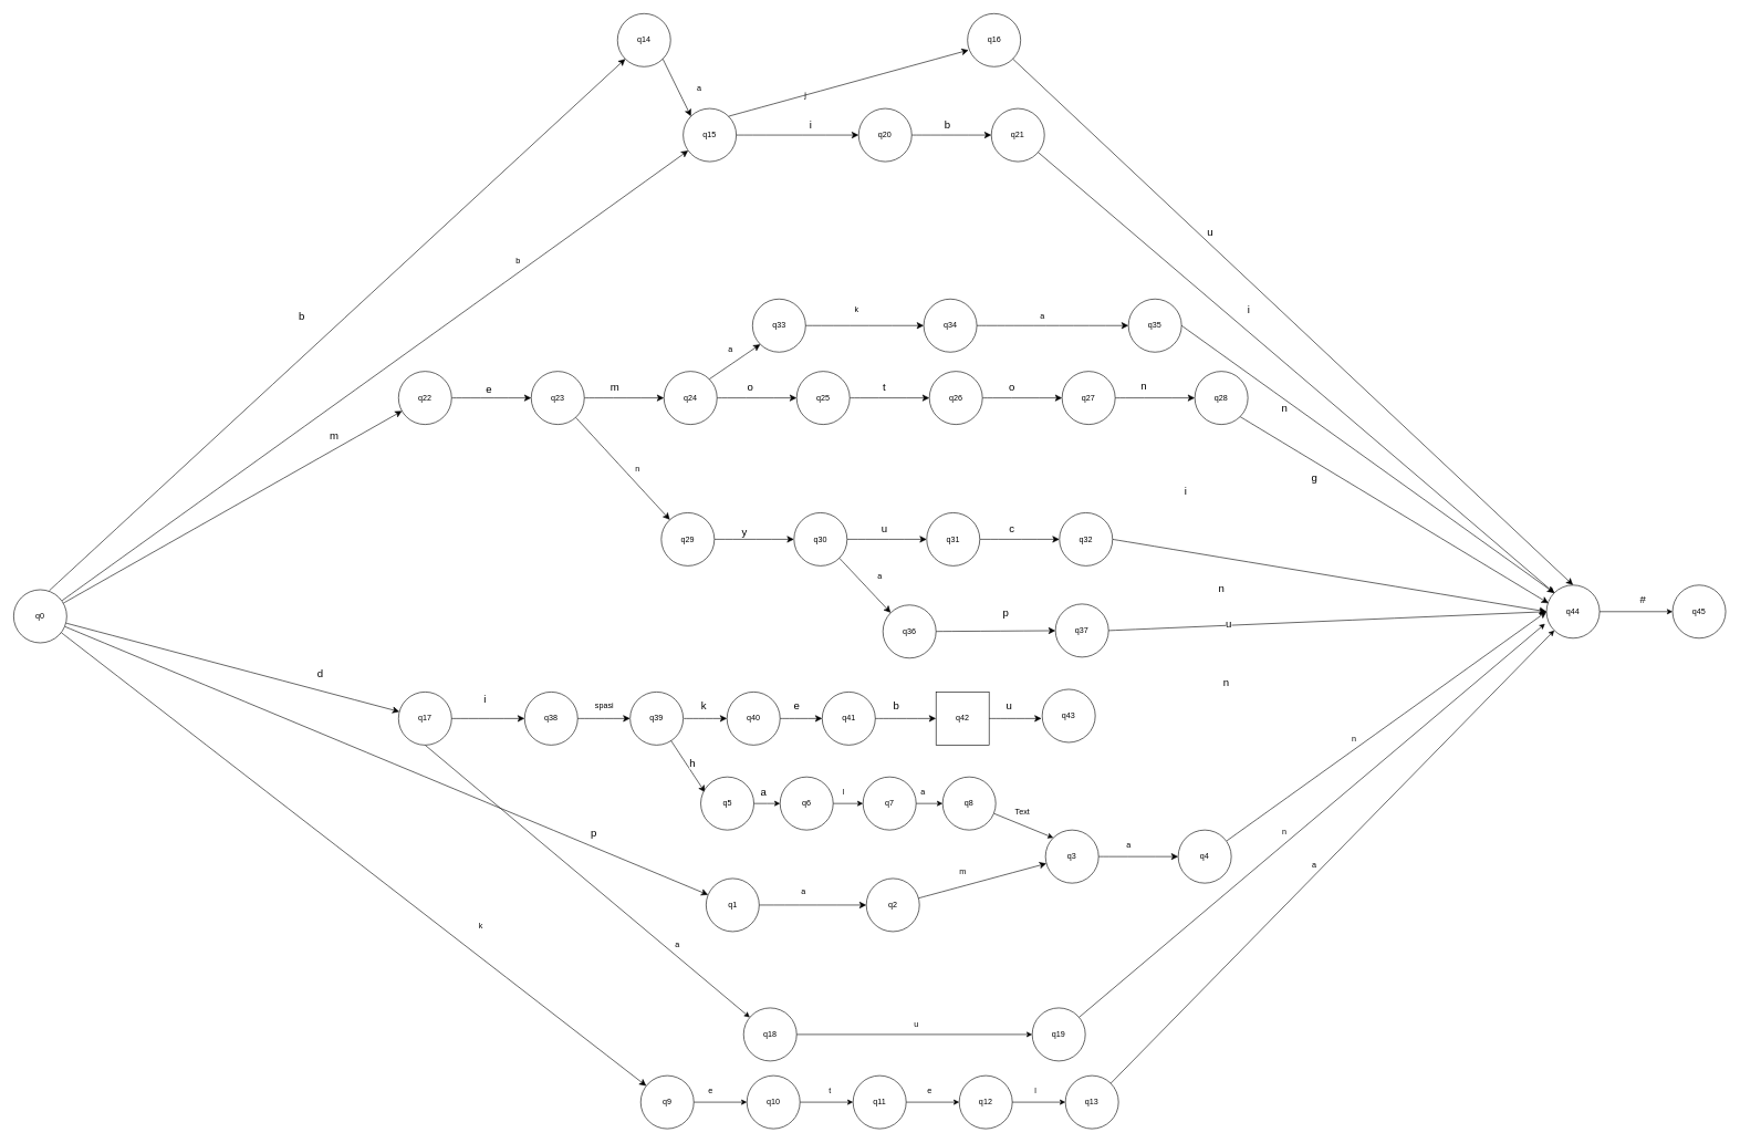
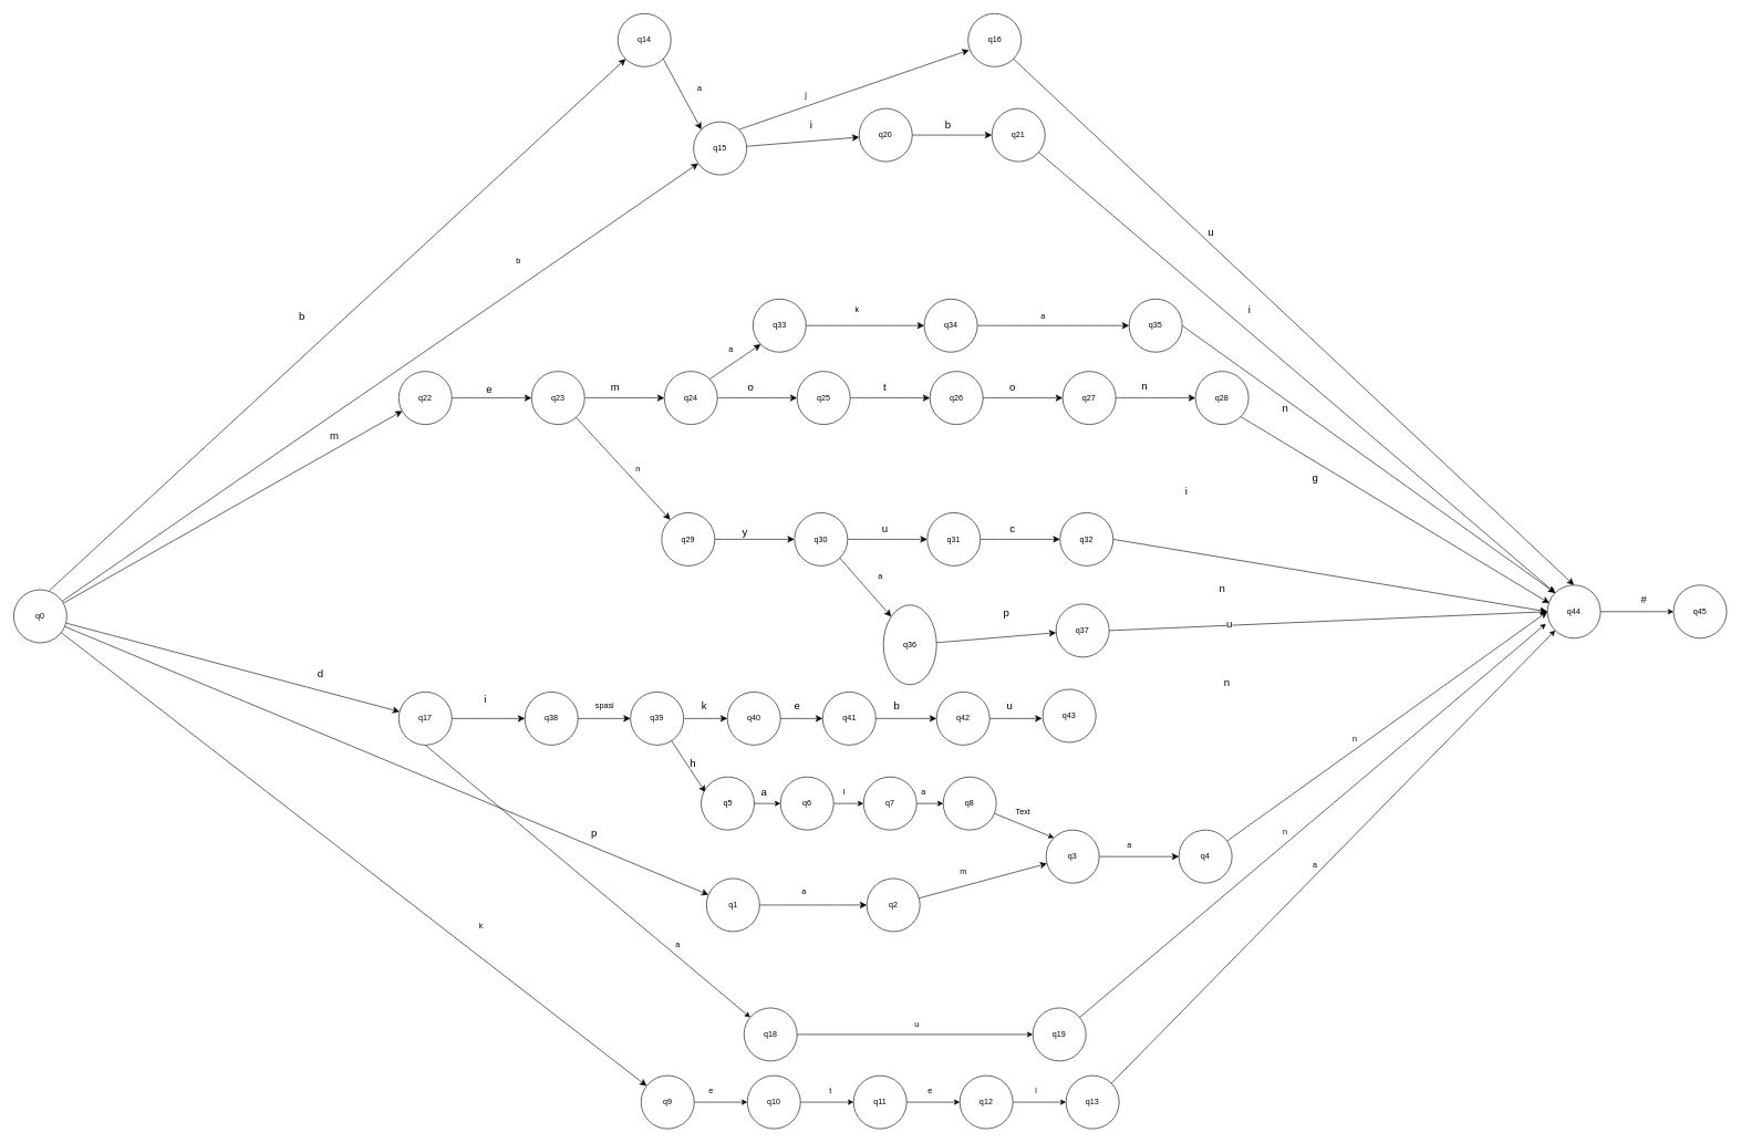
- <mxCell id="21" value="q15" style="ellipse;whiteSpace=wrap;html=1;" vertex="1" parent="1"><mxGeometry x="1029" y="163" width="80" height="80" as="geometry" /></mxCell>
+ <mxCell id="21" value="q15" style="ellipse;whiteSpace=wrap;html=1;" vertex="1" parent="1"><mxGeometry x="1044" y="183" width="80" height="80" as="geometry" /></mxCell>
- <mxCell id="50" value="q36" style="ellipse;whiteSpace=wrap;html=1;" vertex="1" parent="1"><mxGeometry x="1330" y="911" width="80" height="80" as="geometry" /></mxCell>
+ <mxCell id="50" value="q36" style="ellipse;whiteSpace=wrap;html=1;" vertex="1" parent="1"><mxGeometry x="1330" y="911" width="80" height="120" as="geometry" /></mxCell>
- <mxCell id="97" value="q42" style="whiteSpace=wrap;html=1;rounded=0;" vertex="1" parent="1"><mxGeometry x="1410" y="1042" width="80" height="80" as="geometry" /></mxCell>
+ <mxCell id="97" value="q42" style="ellipse;whiteSpace=wrap;html=1;" vertex="1" parent="1"><mxGeometry x="1410" y="1042" width="80" height="80" as="geometry" /></mxCell>
